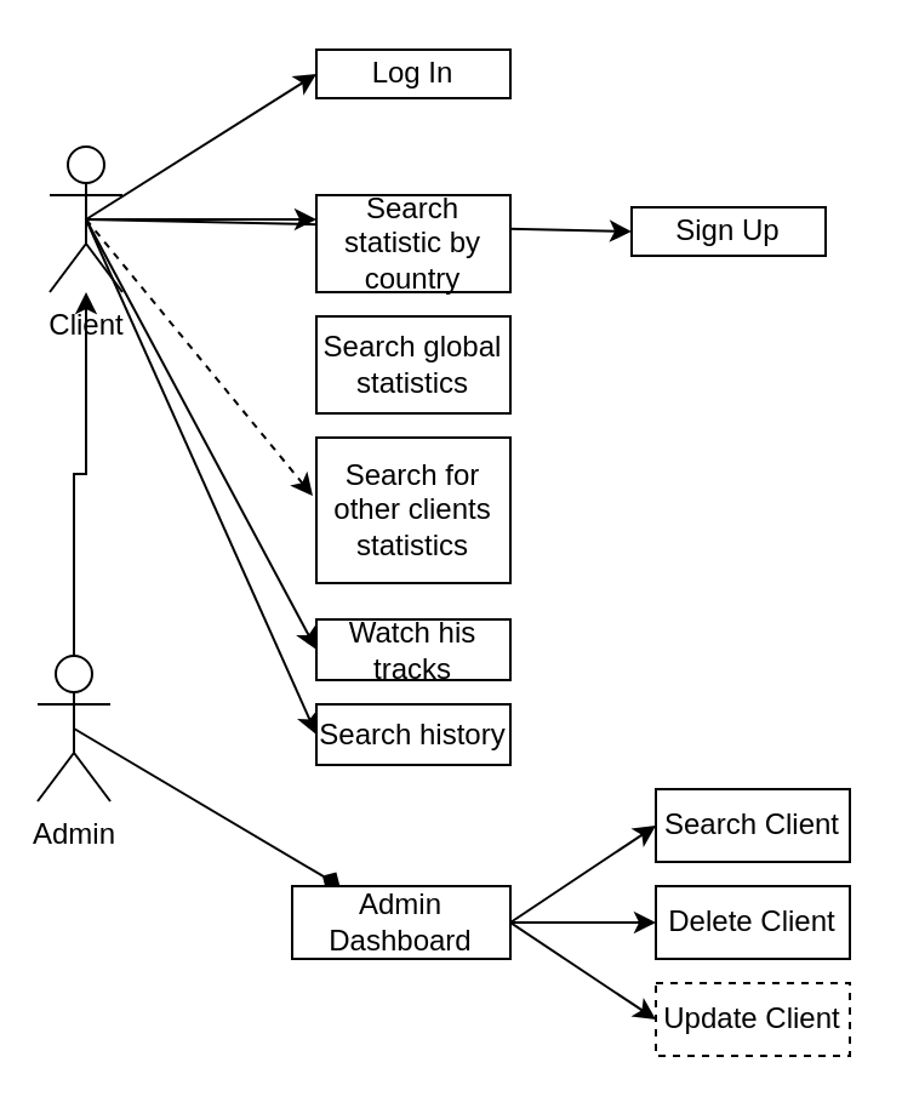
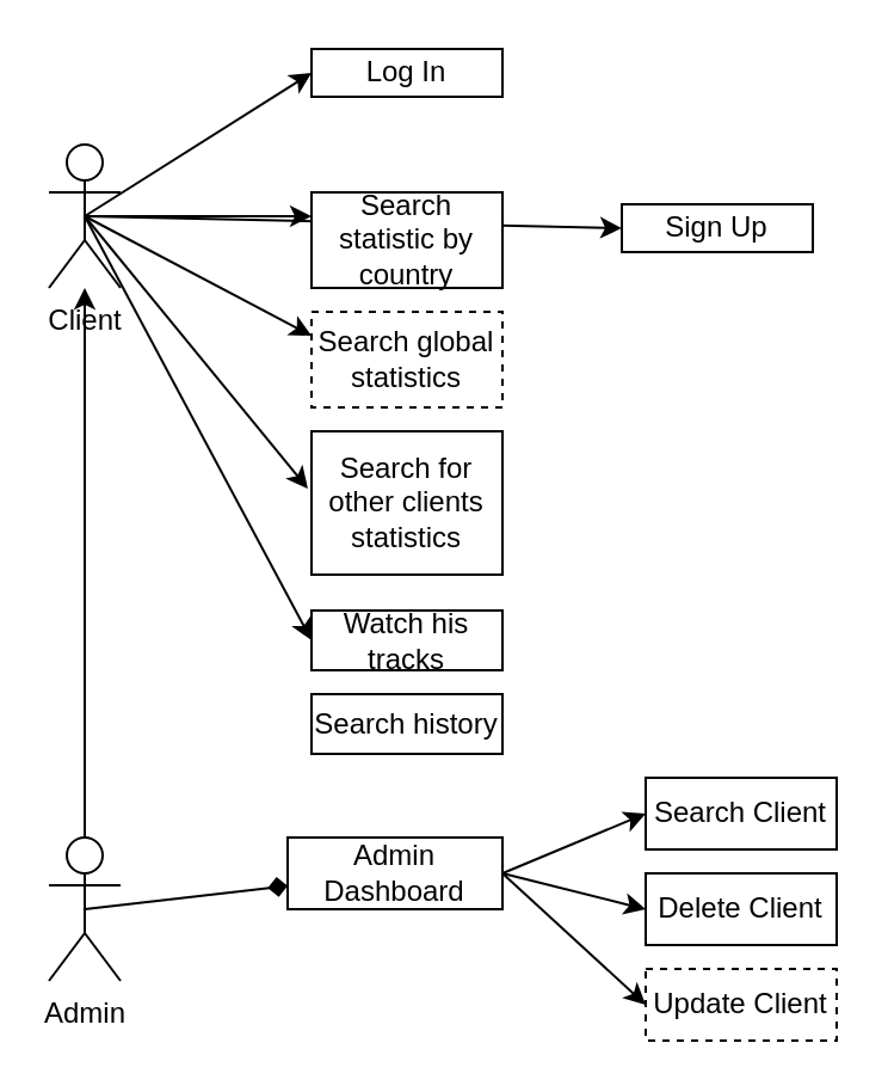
+ <mxCell id="5" style="edgeStyle=none;rounded=0;orthogonalLoop=1;jettySize=auto;html=1;exitX=0.5;exitY=0.5;exitDx=0;exitDy=0;exitPerimeter=0;entryX=0;entryY=0.25;entryDx=0;entryDy=0;" edge="1" parent="1" source="9" target="16"><mxGeometry relative="1" as="geometry" /></mxCell>
- <mxCell id="6" style="edgeStyle=none;rounded=0;orthogonalLoop=1;jettySize=auto;html=1;exitX=0.5;exitY=0.5;exitDx=0;exitDy=0;exitPerimeter=0;entryX=-0.019;entryY=0.4;entryDx=0;entryDy=0;entryPerimeter=0;dashed=1;" edge="1" parent="1" source="9" target="17"><mxGeometry relative="1" as="geometry" /></mxCell>
+ <mxCell id="6" style="edgeStyle=none;rounded=0;orthogonalLoop=1;jettySize=auto;html=1;exitX=0.5;exitY=0.5;exitDx=0;exitDy=0;exitPerimeter=0;entryX=-0.019;entryY=0.4;entryDx=0;entryDy=0;entryPerimeter=0;" edge="1" parent="1" source="9" target="17"><mxGeometry relative="1" as="geometry" /></mxCell>
- <mxCell id="16" value="Search global statistics" style="rounded=0;whiteSpace=wrap;html=1;" vertex="1" parent="1"><mxGeometry x="130" y="130" width="80" height="40" as="geometry" /></mxCell>
+ <mxCell id="16" value="Search global statistics" style="rounded=0;whiteSpace=wrap;html=1;dashed=1;" vertex="1" parent="1"><mxGeometry x="130" y="130" width="80" height="40" as="geometry" /></mxCell>
- <mxCell id="8" style="edgeStyle=none;rounded=0;orthogonalLoop=1;jettySize=auto;html=1;exitX=0.5;exitY=0.5;exitDx=0;exitDy=0;exitPerimeter=0;entryX=0;entryY=0.5;entryDx=0;entryDy=0;" edge="1" parent="1" source="9" target="19"><mxGeometry relative="1" as="geometry" /></mxCell>
- <mxCell id="12" value="Admin&lt;br&gt;" style="shape=umlActor;verticalLabelPosition=bottom;verticalAlign=top;html=1;outlineConnect=0;" vertex="1" parent="1"><mxGeometry x="15" y="270" width="30" height="60" as="geometry" /></mxCell>
+ <mxCell id="12" value="Admin&lt;br&gt;" style="shape=umlActor;verticalLabelPosition=bottom;verticalAlign=top;html=1;outlineConnect=0;" vertex="1" parent="1"><mxGeometry x="20" y="350" width="30" height="60" as="geometry" /></mxCell>
- <mxCell id="26" value="Admin Dashboard" style="rounded=0;whiteSpace=wrap;html=1;" vertex="1" parent="1"><mxGeometry x="120" y="365" width="90" height="30" as="geometry" /></mxCell>
+ <mxCell id="26" value="Admin Dashboard" style="rounded=0;whiteSpace=wrap;html=1;" vertex="1" parent="1"><mxGeometry x="120" y="350" width="90" height="30" as="geometry" /></mxCell>
